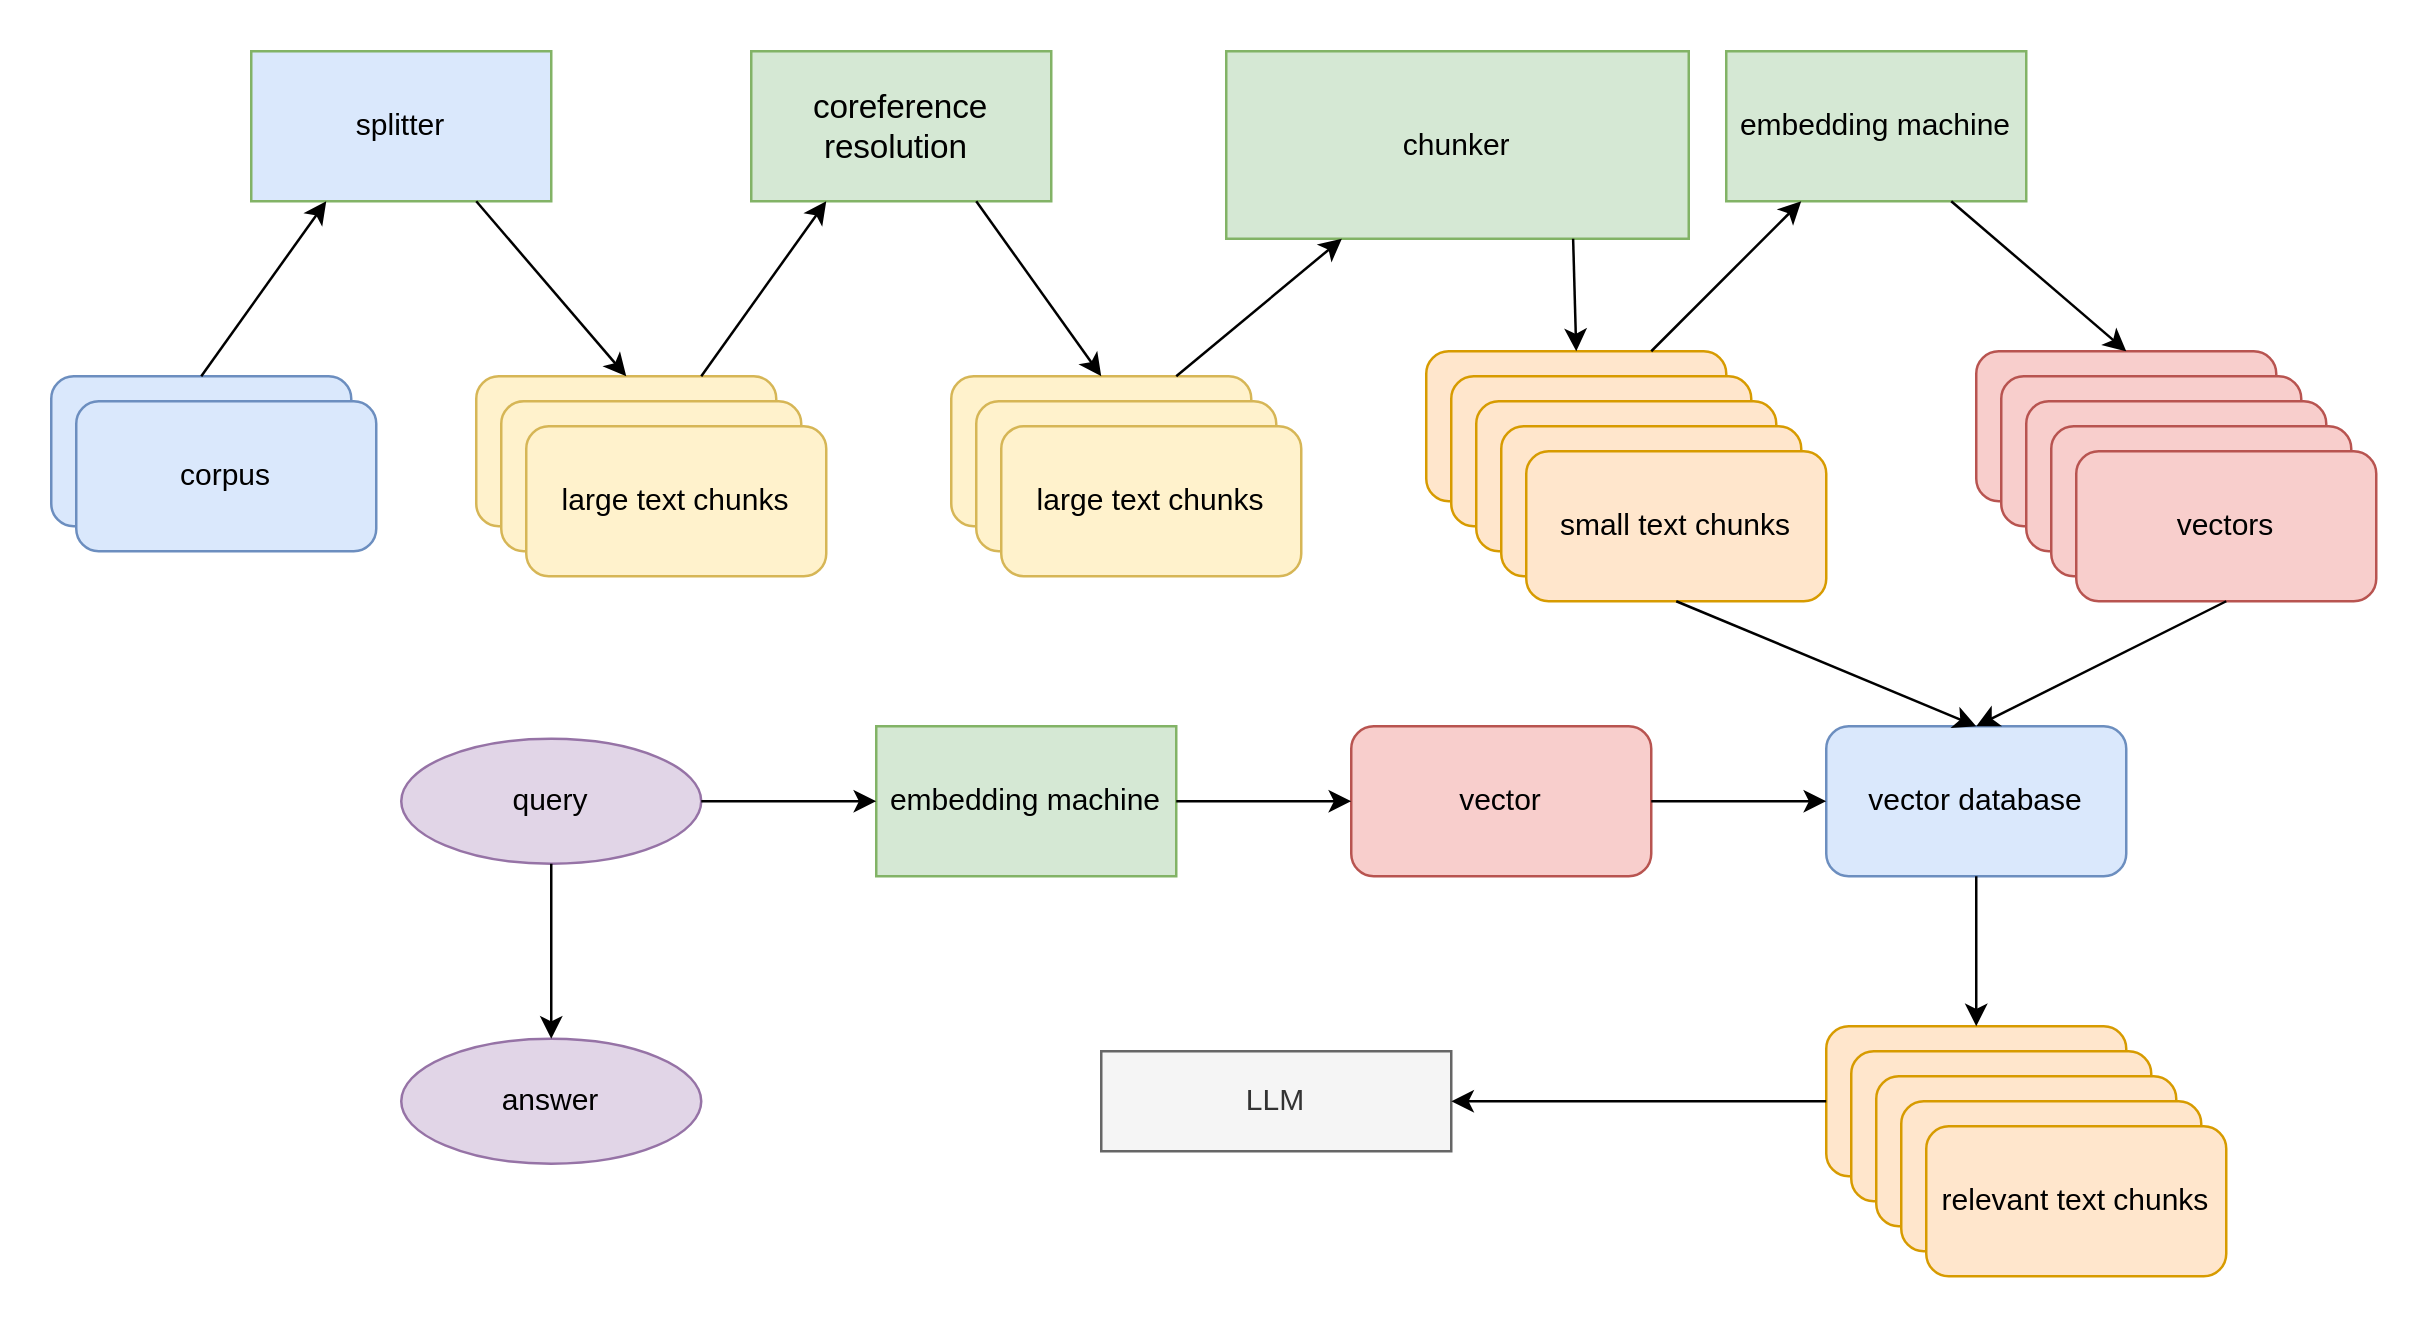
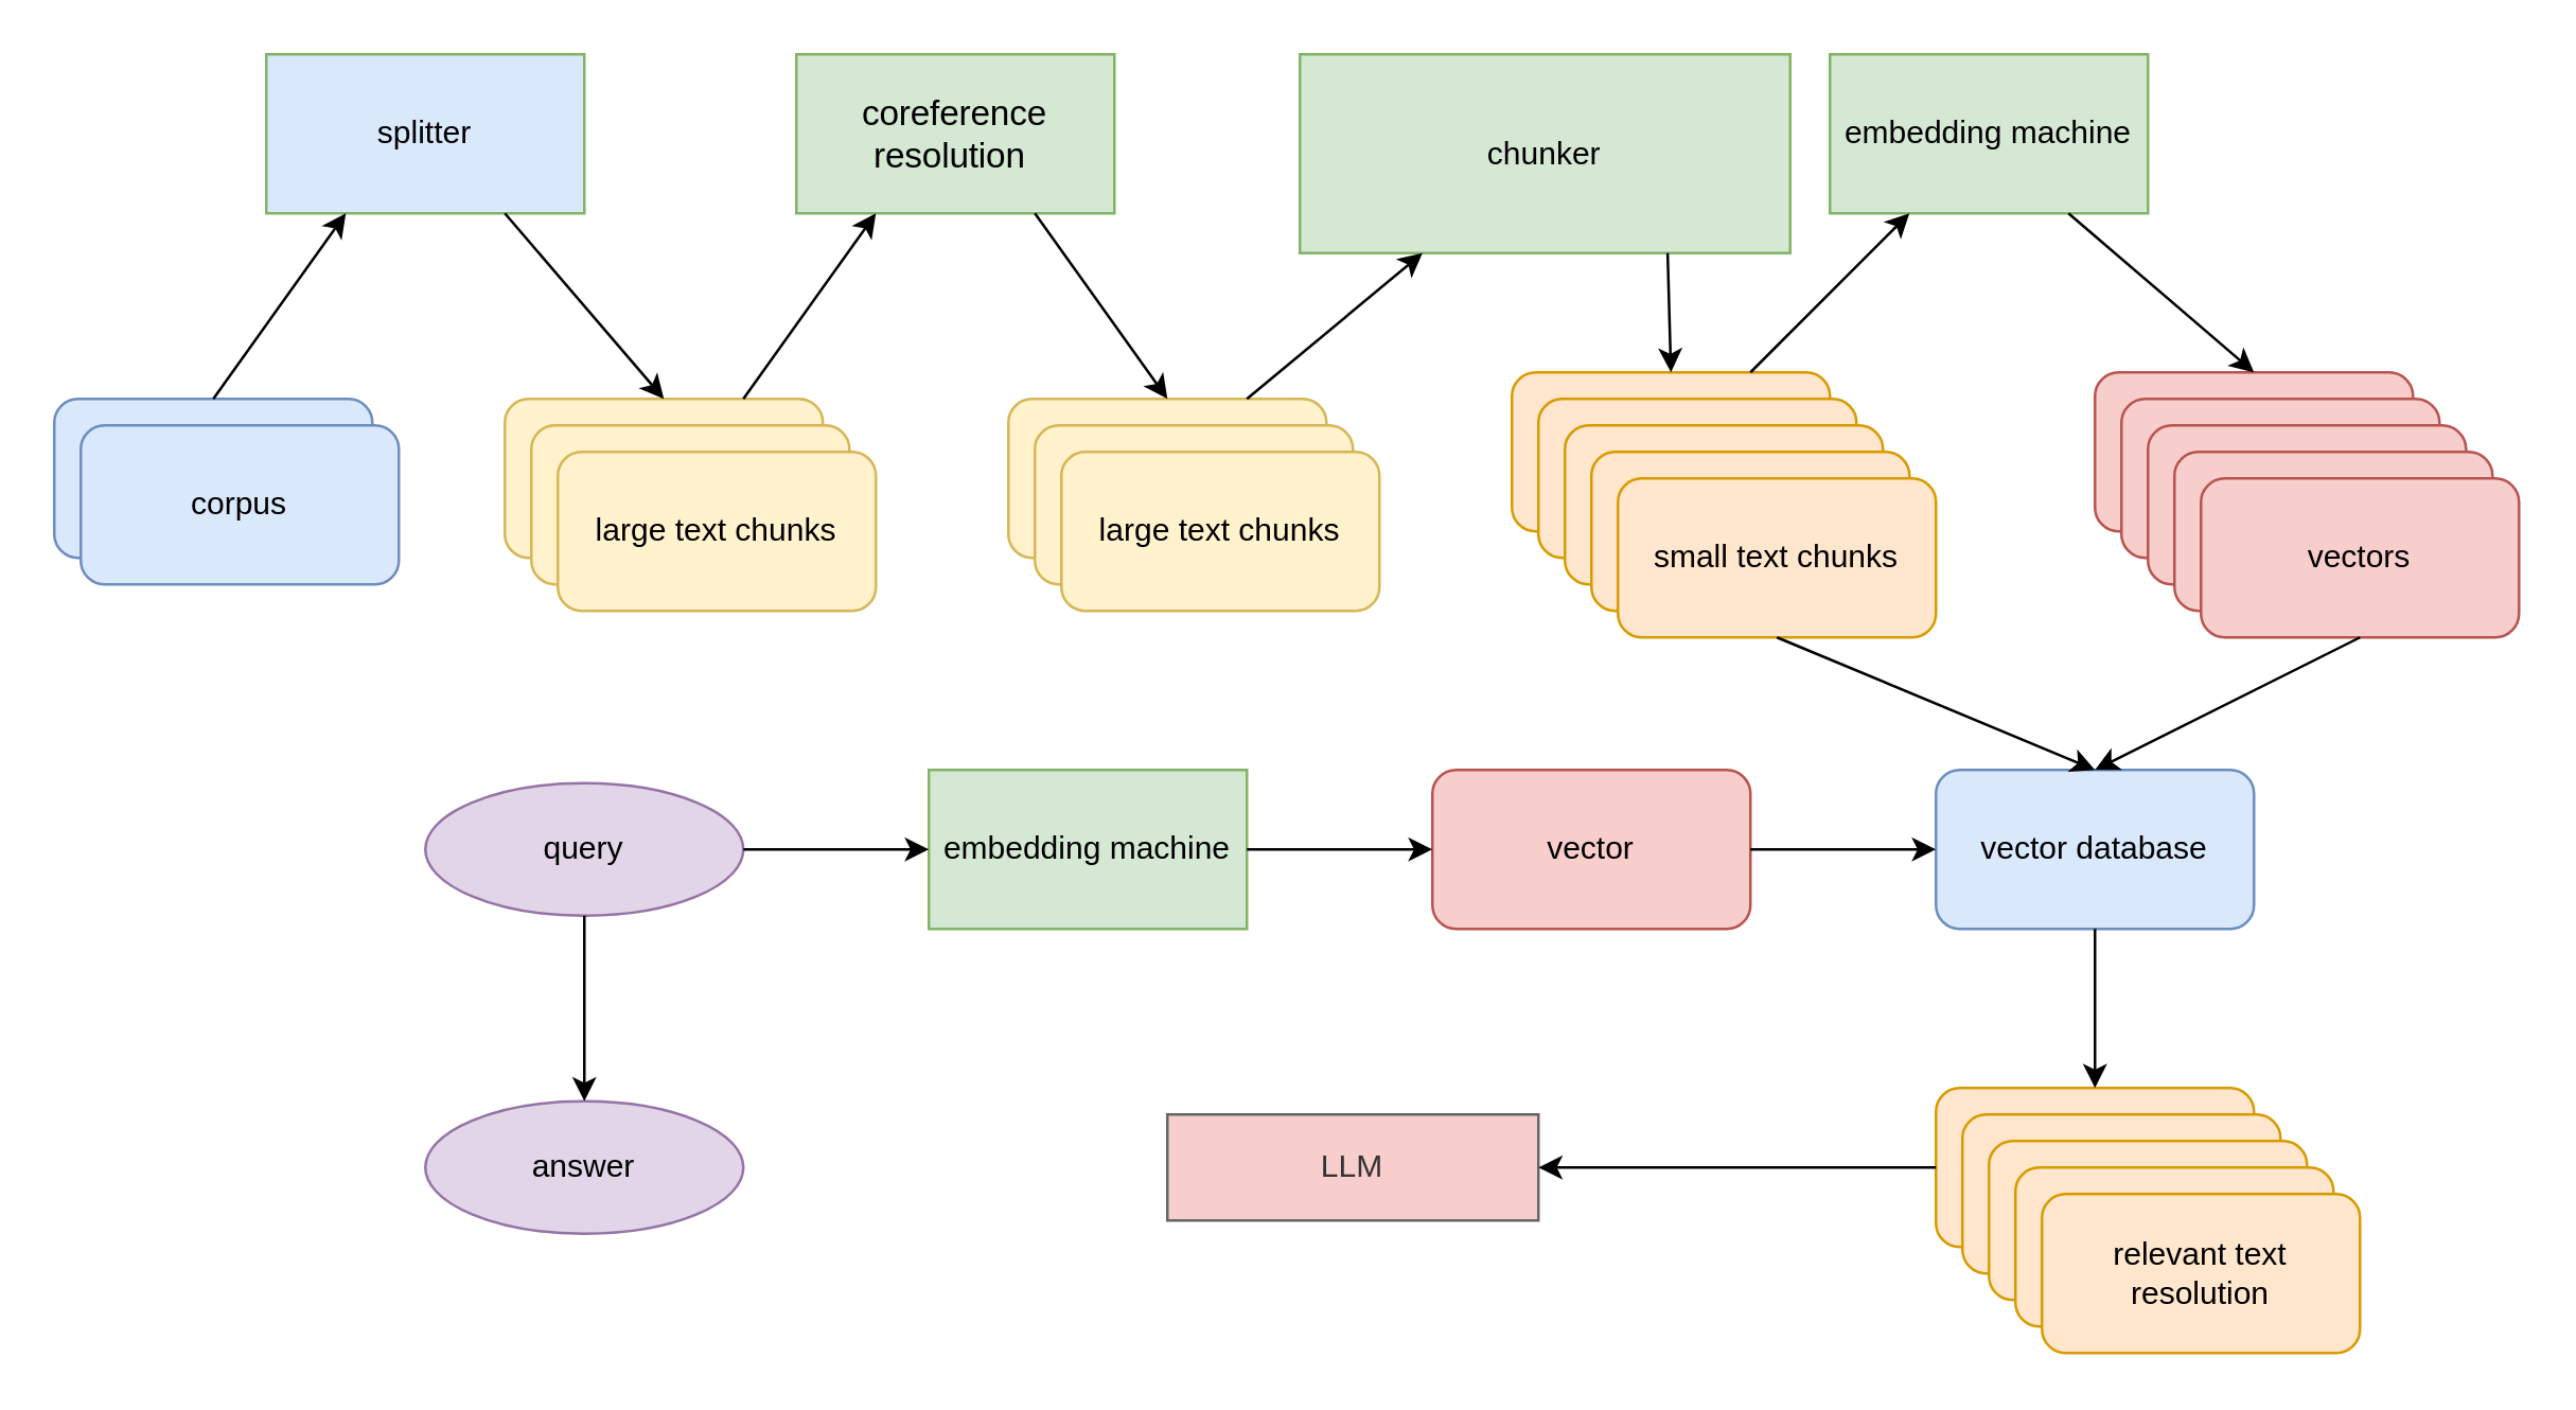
- <mxCell id="14" value="LLM" style="rounded=0;whiteSpace=wrap;html=1;fillColor=#f5f5f5;strokeColor=#666666;fontColor=#333333;" vertex="1" parent="1"><mxGeometry x="440" y="420" width="140" height="40" as="geometry" /></mxCell>
+ <mxCell id="14" value="LLM" style="rounded=0;whiteSpace=wrap;html=1;fillColor=#f8cecc;strokeColor=#666666;fontColor=#333333;" vertex="1" parent="1"><mxGeometry x="440" y="420" width="140" height="40" as="geometry" /></mxCell>
- <mxCell id="21" value="relevant text chunks" style="rounded=1;whiteSpace=wrap;html=1;fillColor=#ffe6cc;strokeColor=#d79b00;" vertex="1" parent="16"><mxGeometry x="40" y="40" width="120" height="60" as="geometry" /></mxCell>
+ <mxCell id="21" value="relevant text resolution" style="rounded=1;whiteSpace=wrap;html=1;fillColor=#ffe6cc;strokeColor=#d79b00;" vertex="1" parent="16"><mxGeometry x="40" y="40" width="120" height="60" as="geometry" /></mxCell>
